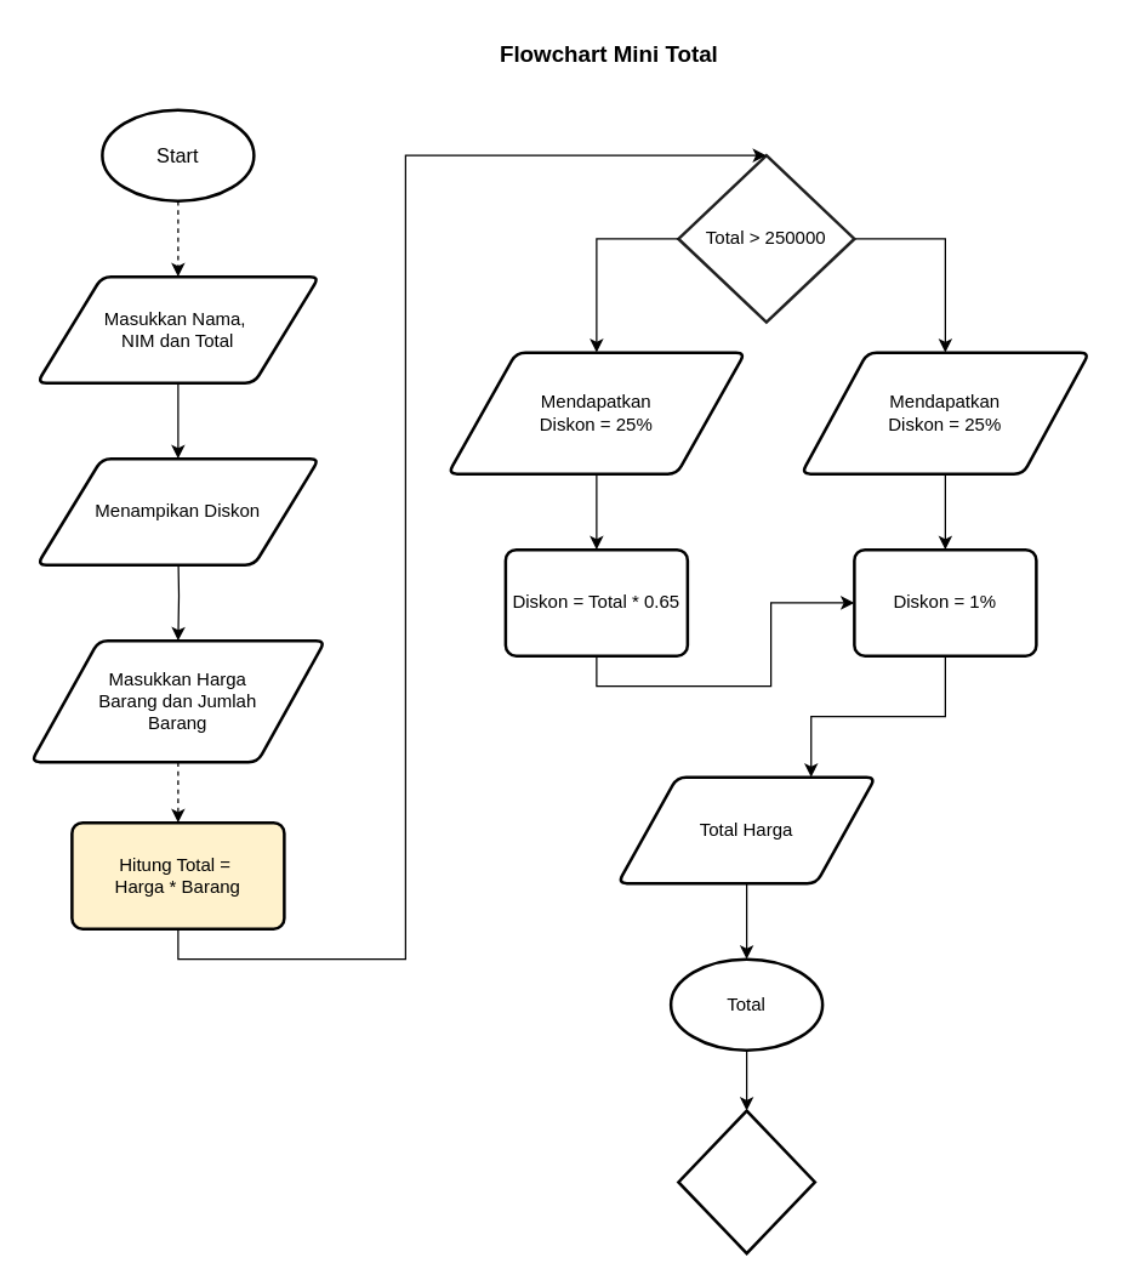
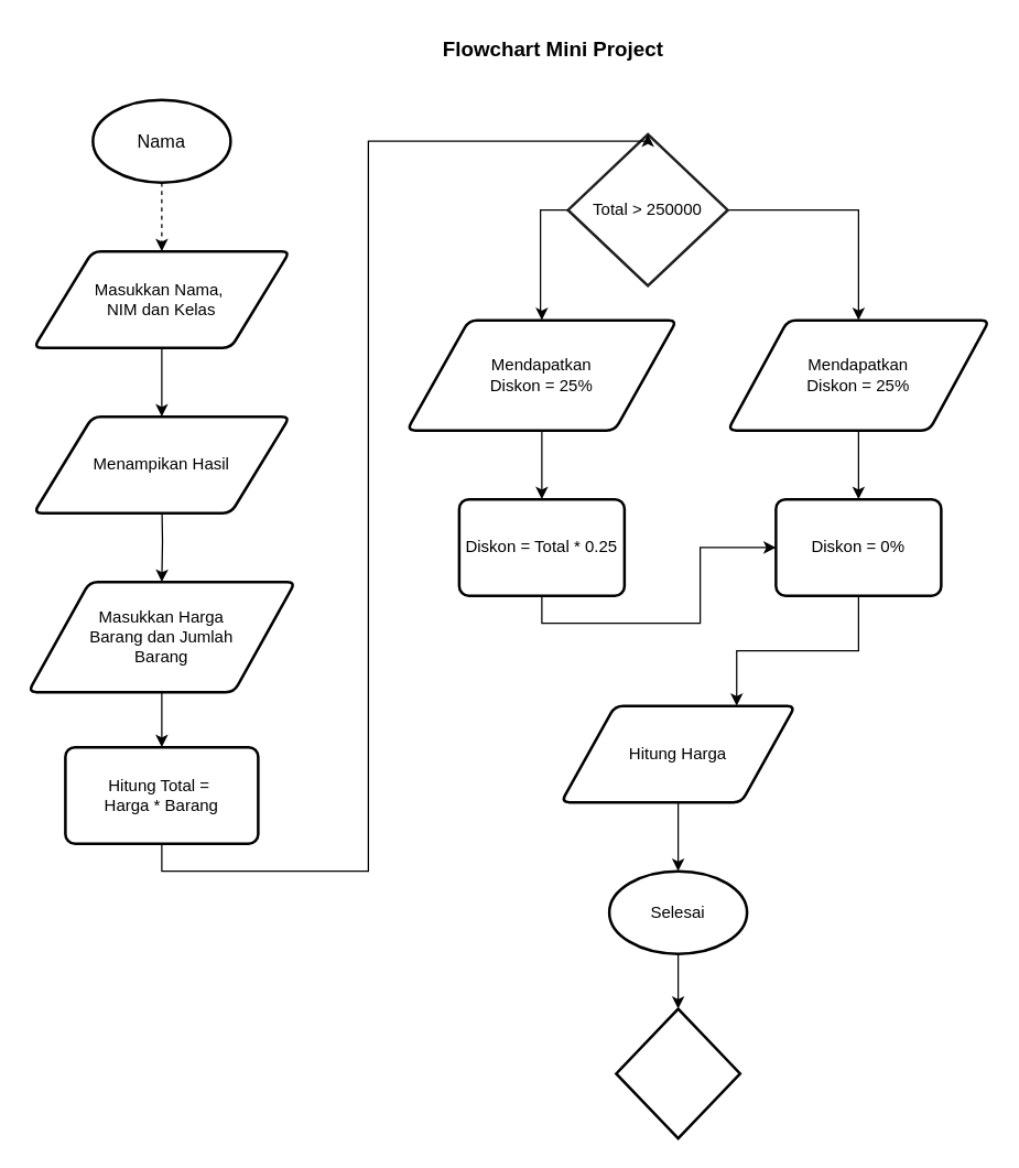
- <mxCell id="8" value="&lt;b&gt;&lt;font style=&quot;font-size: 15px;&quot;&gt;Flowchart Mini Total&lt;/font&gt;&lt;/b&gt;" style="text;html=1;align=center;verticalAlign=middle;resizable=0;points=[];autosize=1;strokeColor=none;fillColor=none;" parent="1" vertex="1"><mxGeometry x="311" y="20" width="180" height="30" as="geometry" /></mxCell>
+ <mxCell id="8" value="&lt;b&gt;&lt;font style=&quot;font-size: 15px;&quot;&gt;Flowchart Mini Project&lt;/font&gt;&lt;/b&gt;" style="text;html=1;align=center;verticalAlign=middle;resizable=0;points=[];autosize=1;strokeColor=none;fillColor=none;" parent="1" vertex="1"><mxGeometry x="311" y="20" width="180" height="30" as="geometry" /></mxCell>
- <mxCell id="7" value="&lt;font style=&quot;font-size: 13px;&quot;&gt;Start&lt;/font&gt;" style="strokeWidth=2;html=1;shape=mxgraph.flowchart.start_1;whiteSpace=wrap;" parent="1" vertex="1"><mxGeometry x="67" y="72" width="100" height="60" as="geometry" /></mxCell>
+ <mxCell id="7" value="&lt;font style=&quot;font-size: 13px;&quot;&gt;Nama&lt;/font&gt;" style="strokeWidth=2;html=1;shape=mxgraph.flowchart.start_1;whiteSpace=wrap;" parent="1" vertex="1"><mxGeometry x="67" y="72" width="100" height="60" as="geometry" /></mxCell>
- <mxCell id="5" value="Total &amp;gt; 250000" style="rhombus;whiteSpace=wrap;html=1;strokeColor=#1F1F1F;shadow=0;strokeWidth=2;" parent="1" vertex="1"><mxGeometry x="447" y="102" width="116" height="110" as="geometry" /></mxCell>
+ <mxCell id="5" value="Total &amp;gt; 250000" style="rhombus;whiteSpace=wrap;html=1;strokeColor=#1F1F1F;shadow=0;strokeWidth=2;" parent="1" vertex="1"><mxGeometry x="412" y="97" width="116" height="110" as="geometry" /></mxCell>
- <mxCell id="10" value="&lt;font style=&quot;font-size: 12px;&quot;&gt;Masukkan Nama,&amp;nbsp;&lt;/font&gt;&lt;div&gt;&lt;font style=&quot;font-size: 12px;&quot;&gt;NIM&amp;nbsp;&lt;/font&gt;&lt;span style=&quot;background-color: initial;&quot;&gt;dan Total&lt;/span&gt;&lt;/div&gt;" style="shape=parallelogram;html=1;strokeWidth=2;perimeter=parallelogramPerimeter;whiteSpace=wrap;rounded=1;arcSize=12;size=0.23;" parent="1" vertex="1"><mxGeometry x="24" y="182" width="186" height="70" as="geometry" /></mxCell>
+ <mxCell id="10" value="&lt;font style=&quot;font-size: 12px;&quot;&gt;Masukkan Nama,&amp;nbsp;&lt;/font&gt;&lt;div&gt;&lt;font style=&quot;font-size: 12px;&quot;&gt;NIM&amp;nbsp;&lt;/font&gt;&lt;span style=&quot;background-color: initial;&quot;&gt;dan Kelas&lt;/span&gt;&lt;/div&gt;" style="shape=parallelogram;html=1;strokeWidth=2;perimeter=parallelogramPerimeter;whiteSpace=wrap;rounded=1;arcSize=12;size=0.23;" parent="1" vertex="1"><mxGeometry x="24" y="182" width="186" height="70" as="geometry" /></mxCell>
- <mxCell id="21" value="Menampikan Diskon" style="shape=parallelogram;html=1;strokeWidth=2;perimeter=parallelogramPerimeter;whiteSpace=wrap;rounded=1;arcSize=12;size=0.23;" vertex="1" parent="1"><mxGeometry x="24" y="302" width="186" height="70" as="geometry" /></mxCell>
+ <mxCell id="21" value="Menampikan Hasil" style="shape=parallelogram;html=1;strokeWidth=2;perimeter=parallelogramPerimeter;whiteSpace=wrap;rounded=1;arcSize=12;size=0.23;" vertex="1" parent="1"><mxGeometry x="24" y="302" width="186" height="70" as="geometry" /></mxCell>
- <mxCell id="3" value="Diskon = Total * 0.65" style="rounded=1;whiteSpace=wrap;html=1;absoluteArcSize=1;arcSize=14;strokeWidth=2;" parent="1" vertex="1"><mxGeometry x="333" y="362" width="120" height="70" as="geometry" /></mxCell>
+ <mxCell id="3" value="Diskon = Total * 0.25" style="rounded=1;whiteSpace=wrap;html=1;absoluteArcSize=1;arcSize=14;strokeWidth=2;" parent="1" vertex="1"><mxGeometry x="333" y="362" width="120" height="70" as="geometry" /></mxCell>
- <mxCell id="17" value="Diskon = 1%" style="rounded=1;whiteSpace=wrap;html=1;absoluteArcSize=1;arcSize=14;strokeWidth=2;" parent="1" vertex="1"><mxGeometry x="563" y="362" width="120" height="70" as="geometry" /></mxCell>
+ <mxCell id="17" value="Diskon = 0%" style="rounded=1;whiteSpace=wrap;html=1;absoluteArcSize=1;arcSize=14;strokeWidth=2;" parent="1" vertex="1"><mxGeometry x="563" y="362" width="120" height="70" as="geometry" /></mxCell>
- <mxCell id="12" style="edgeStyle=orthogonalEdgeStyle;rounded=0;orthogonalLoop=1;jettySize=auto;html=1;exitX=0.5;exitY=1;exitDx=0;exitDy=0;dashed=1;" parent="1" source="13" target="15" edge="1"><mxGeometry relative="1" as="geometry" /></mxCell>
+ <mxCell id="12" style="edgeStyle=orthogonalEdgeStyle;rounded=0;orthogonalLoop=1;jettySize=auto;html=1;exitX=0.5;exitY=1;exitDx=0;exitDy=0;" parent="1" source="13" target="15" edge="1"><mxGeometry relative="1" as="geometry" /></mxCell>
- <mxCell id="22" value="Total Harga" style="shape=parallelogram;html=1;strokeWidth=2;perimeter=parallelogramPerimeter;whiteSpace=wrap;rounded=1;arcSize=12;size=0.23;" vertex="1" parent="1"><mxGeometry x="407" y="512" width="170" height="70" as="geometry" /></mxCell>
+ <mxCell id="22" value="Hitung Harga" style="shape=parallelogram;html=1;strokeWidth=2;perimeter=parallelogramPerimeter;whiteSpace=wrap;rounded=1;arcSize=12;size=0.23;" vertex="1" parent="1"><mxGeometry x="407" y="512" width="170" height="70" as="geometry" /></mxCell>
- <mxCell id="15" value="Hitung Total =&amp;nbsp;&lt;div&gt;Harga * Barang&lt;/div&gt;" style="rounded=1;whiteSpace=wrap;html=1;absoluteArcSize=1;arcSize=14;strokeWidth=2;fillColor=#fff2cc;" parent="1" vertex="1"><mxGeometry x="47" y="542" width="140" height="70" as="geometry" /></mxCell>
+ <mxCell id="15" value="Hitung Total =&amp;nbsp;&lt;div&gt;Harga * Barang&lt;/div&gt;" style="rounded=1;whiteSpace=wrap;html=1;absoluteArcSize=1;arcSize=14;strokeWidth=2;" parent="1" vertex="1"><mxGeometry x="47" y="542" width="140" height="70" as="geometry" /></mxCell>
- <mxCell id="24" value="Total" style="strokeWidth=2;html=1;shape=mxgraph.flowchart.start_1;whiteSpace=wrap;" vertex="1" parent="1"><mxGeometry x="442" y="632" width="100" height="60" as="geometry" /></mxCell>
+ <mxCell id="24" value="Selesai" style="strokeWidth=2;html=1;shape=mxgraph.flowchart.start_1;whiteSpace=wrap;" vertex="1" parent="1"><mxGeometry x="442" y="632" width="100" height="60" as="geometry" /></mxCell>
